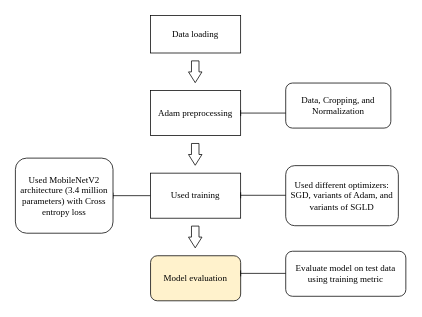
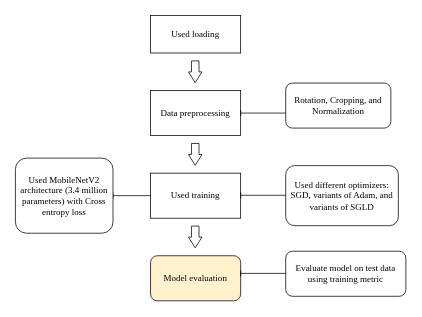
- <mxCell id="2" value="Data loading" style="rounded=0;whiteSpace=wrap;html=1;fontFamily=Palatino;fontSize=12;" vertex="1" parent="1"><mxGeometry x="200" y="20" width="120" height="50" as="geometry" /></mxCell>
+ <mxCell id="2" value="Used loading" style="rounded=0;whiteSpace=wrap;html=1;fontFamily=Palatino;fontSize=12;" vertex="1" parent="1"><mxGeometry x="200" y="20" width="120" height="50" as="geometry" /></mxCell>
- <mxCell id="4" value="Data, Cropping, and Normalization" style="rounded=1;whiteSpace=wrap;html=1;fontFamily=Palatino;fontSize=12;" vertex="1" parent="1"><mxGeometry x="380" y="110" width="140" height="60" as="geometry" /></mxCell>
+ <mxCell id="4" value="Rotation, Cropping, and Normalization" style="rounded=1;whiteSpace=wrap;html=1;fontFamily=Palatino;fontSize=12;" vertex="1" parent="1"><mxGeometry x="380" y="110" width="140" height="60" as="geometry" /></mxCell>
- <mxCell id="3" value="Adam preprocessing" style="rounded=0;whiteSpace=wrap;html=1;fontFamily=Palatino;fontSize=12;" vertex="1" parent="1"><mxGeometry x="200" y="120" width="120" height="60" as="geometry" /></mxCell>
+ <mxCell id="3" value="Data preprocessing" style="rounded=0;whiteSpace=wrap;html=1;fontFamily=Palatino;fontSize=12;" vertex="1" parent="1"><mxGeometry x="200" y="120" width="120" height="60" as="geometry" /></mxCell>
